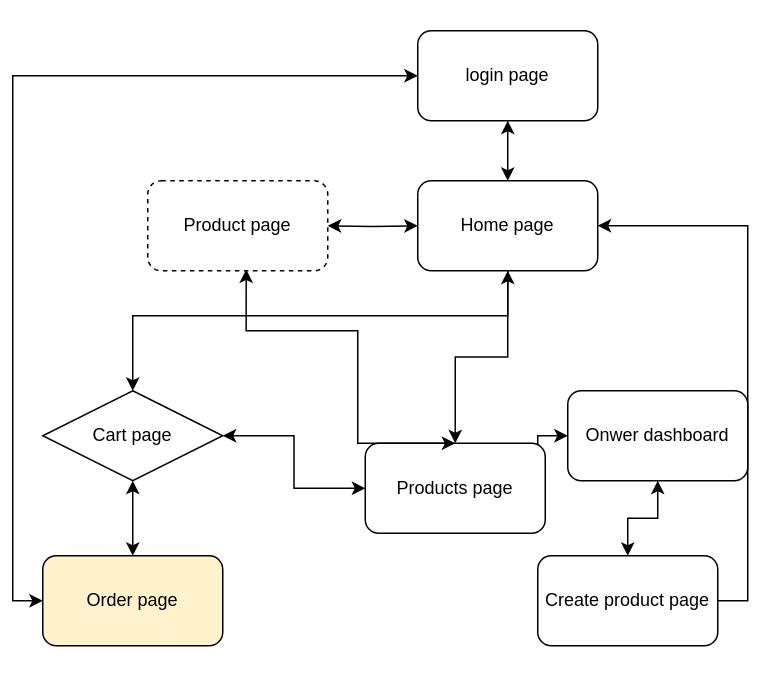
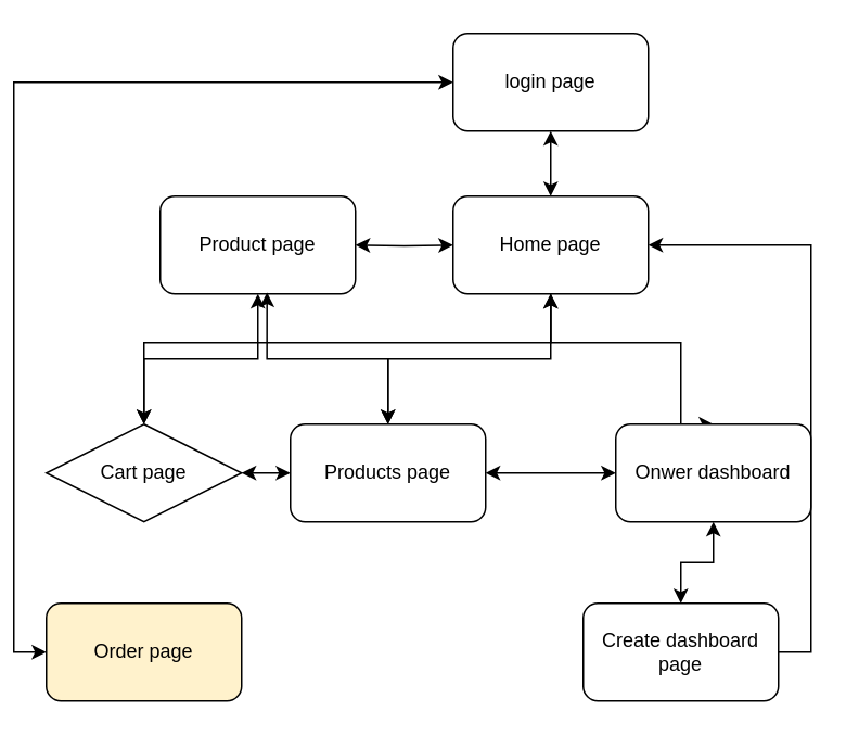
- <mxCell id="15" value="Product page" style="rounded=1;whiteSpace=wrap;html=1;dashed=1;" vertex="1" parent="1"><mxGeometry x="90" y="120" width="120" height="60" as="geometry" /></mxCell>
+ <mxCell id="15" value="Product page" style="rounded=1;whiteSpace=wrap;html=1;" vertex="1" parent="1"><mxGeometry x="90" y="120" width="120" height="60" as="geometry" /></mxCell>
+ <mxCell id="3" style="edgeStyle=orthogonalEdgeStyle;rounded=0;orthogonalLoop=1;jettySize=auto;html=1;entryX=0.5;entryY=0;entryDx=0;entryDy=0;startArrow=classic;startFill=1;" parent="1" source="6" target="9" edge="1"><mxGeometry relative="1" as="geometry"><Array as="points"><mxPoint x="330" y="210" /><mxPoint x="410" y="210" /></Array></mxGeometry></mxCell>
- <mxCell id="14" value="Products page" style="rounded=1;whiteSpace=wrap;html=1;" vertex="1" parent="1"><mxGeometry x="235" y="295" width="120" height="60" as="geometry" /></mxCell>
+ <mxCell id="14" value="Products page" style="rounded=1;whiteSpace=wrap;html=1;" vertex="1" parent="1"><mxGeometry x="170" y="260" width="120" height="60" as="geometry" /></mxCell>
- <mxCell id="11" style="edgeStyle=orthogonalEdgeStyle;rounded=0;orthogonalLoop=1;jettySize=auto;html=1;startArrow=classic;startFill=1;" parent="1" source="12" target="13" edge="1"><mxGeometry relative="1" as="geometry" /></mxCell>
+ <mxCell id="11" style="edgeStyle=orthogonalEdgeStyle;rounded=0;orthogonalLoop=1;jettySize=auto;html=1;startArrow=classic;startFill=1;" parent="1" source="12" target="15" edge="1"><mxGeometry relative="1" as="geometry" /></mxCell>
- <mxCell id="18" value="Create product page" style="rounded=1;whiteSpace=wrap;html=1;" vertex="1" parent="1"><mxGeometry x="350" y="370" width="120" height="60" as="geometry" /></mxCell>
+ <mxCell id="18" value="Create dashboard page" style="rounded=1;whiteSpace=wrap;html=1;" vertex="1" parent="1"><mxGeometry x="350" y="370" width="120" height="60" as="geometry" /></mxCell>
